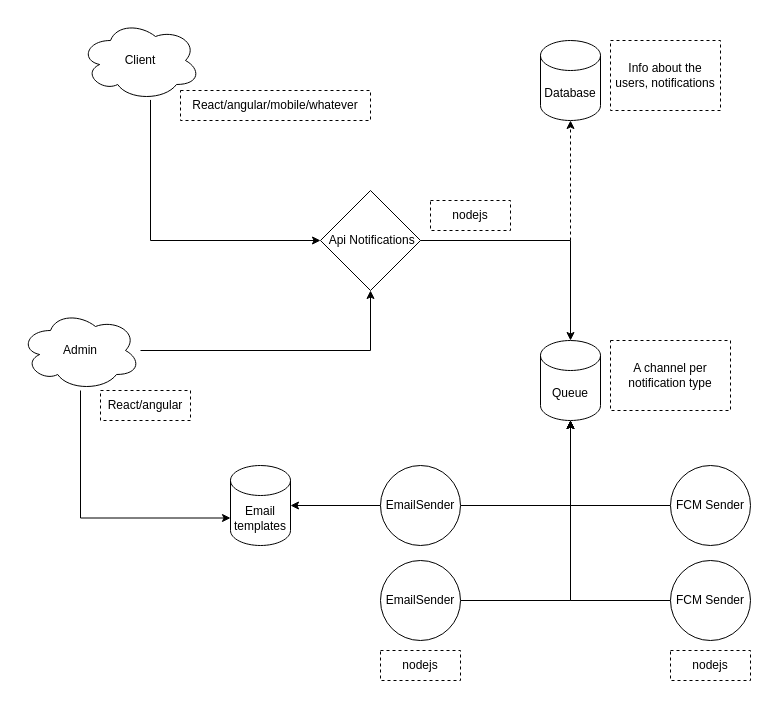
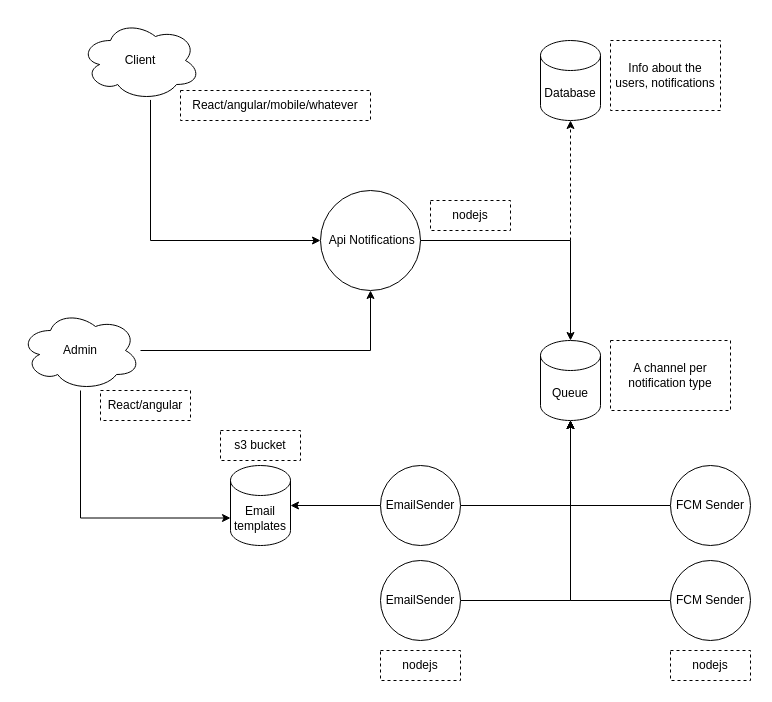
- <mxCell id="7" value="&amp;nbsp;Api Notifications" style="rhombus;whiteSpace=wrap;html=1;aspect=fixed;" vertex="1" parent="1"><mxGeometry x="320" y="190" width="100" height="100" as="geometry" /></mxCell>
+ <mxCell id="7" value="&amp;nbsp;Api Notifications" style="ellipse;whiteSpace=wrap;html=1;aspect=fixed;" vertex="1" parent="1"><mxGeometry x="320" y="190" width="100" height="100" as="geometry" /></mxCell>
+ <mxCell id="27" value="s3 bucket" style="text;html=1;strokeColor=default;fillColor=none;align=center;verticalAlign=middle;whiteSpace=wrap;rounded=0;dashed=1;" vertex="1" parent="1"><mxGeometry x="220" y="430" width="80" height="30" as="geometry" /></mxCell>
